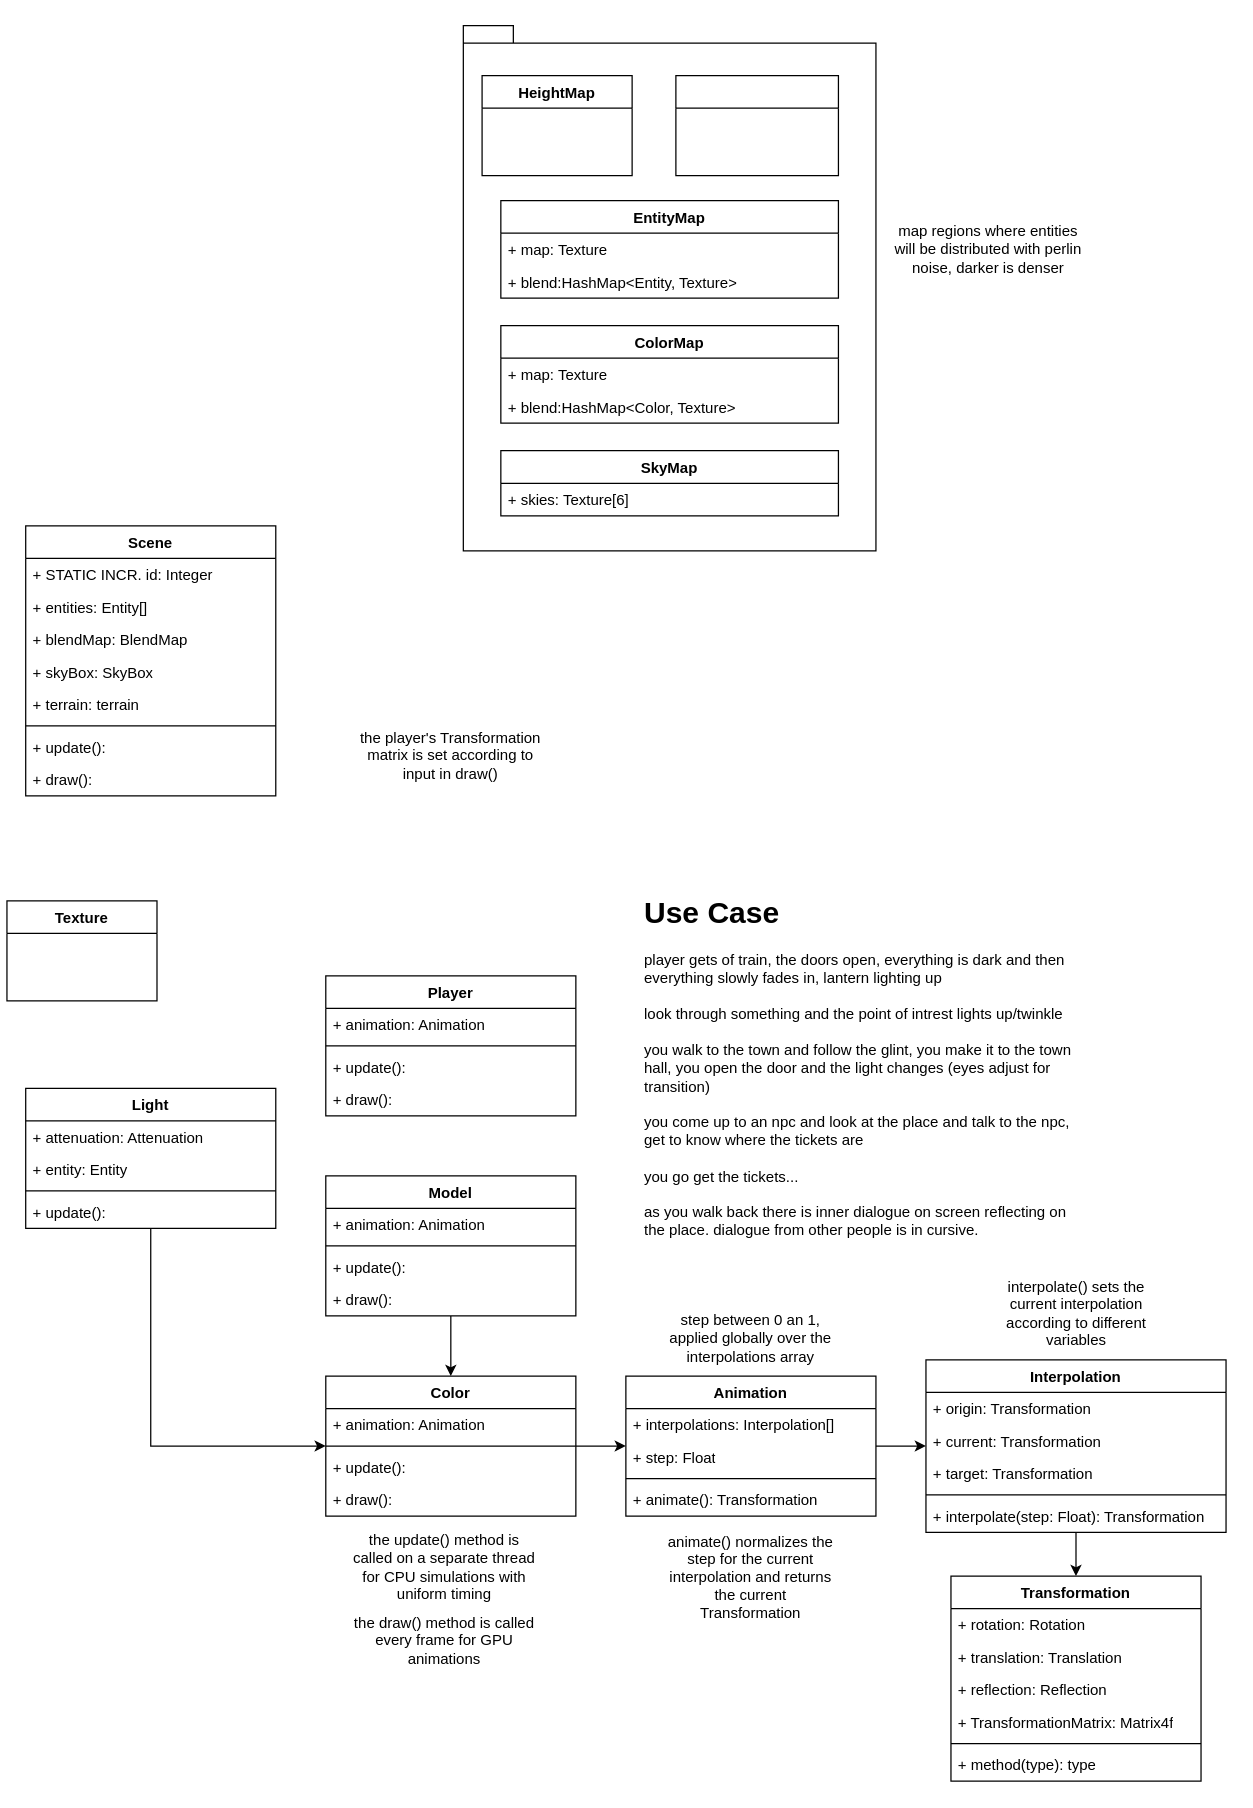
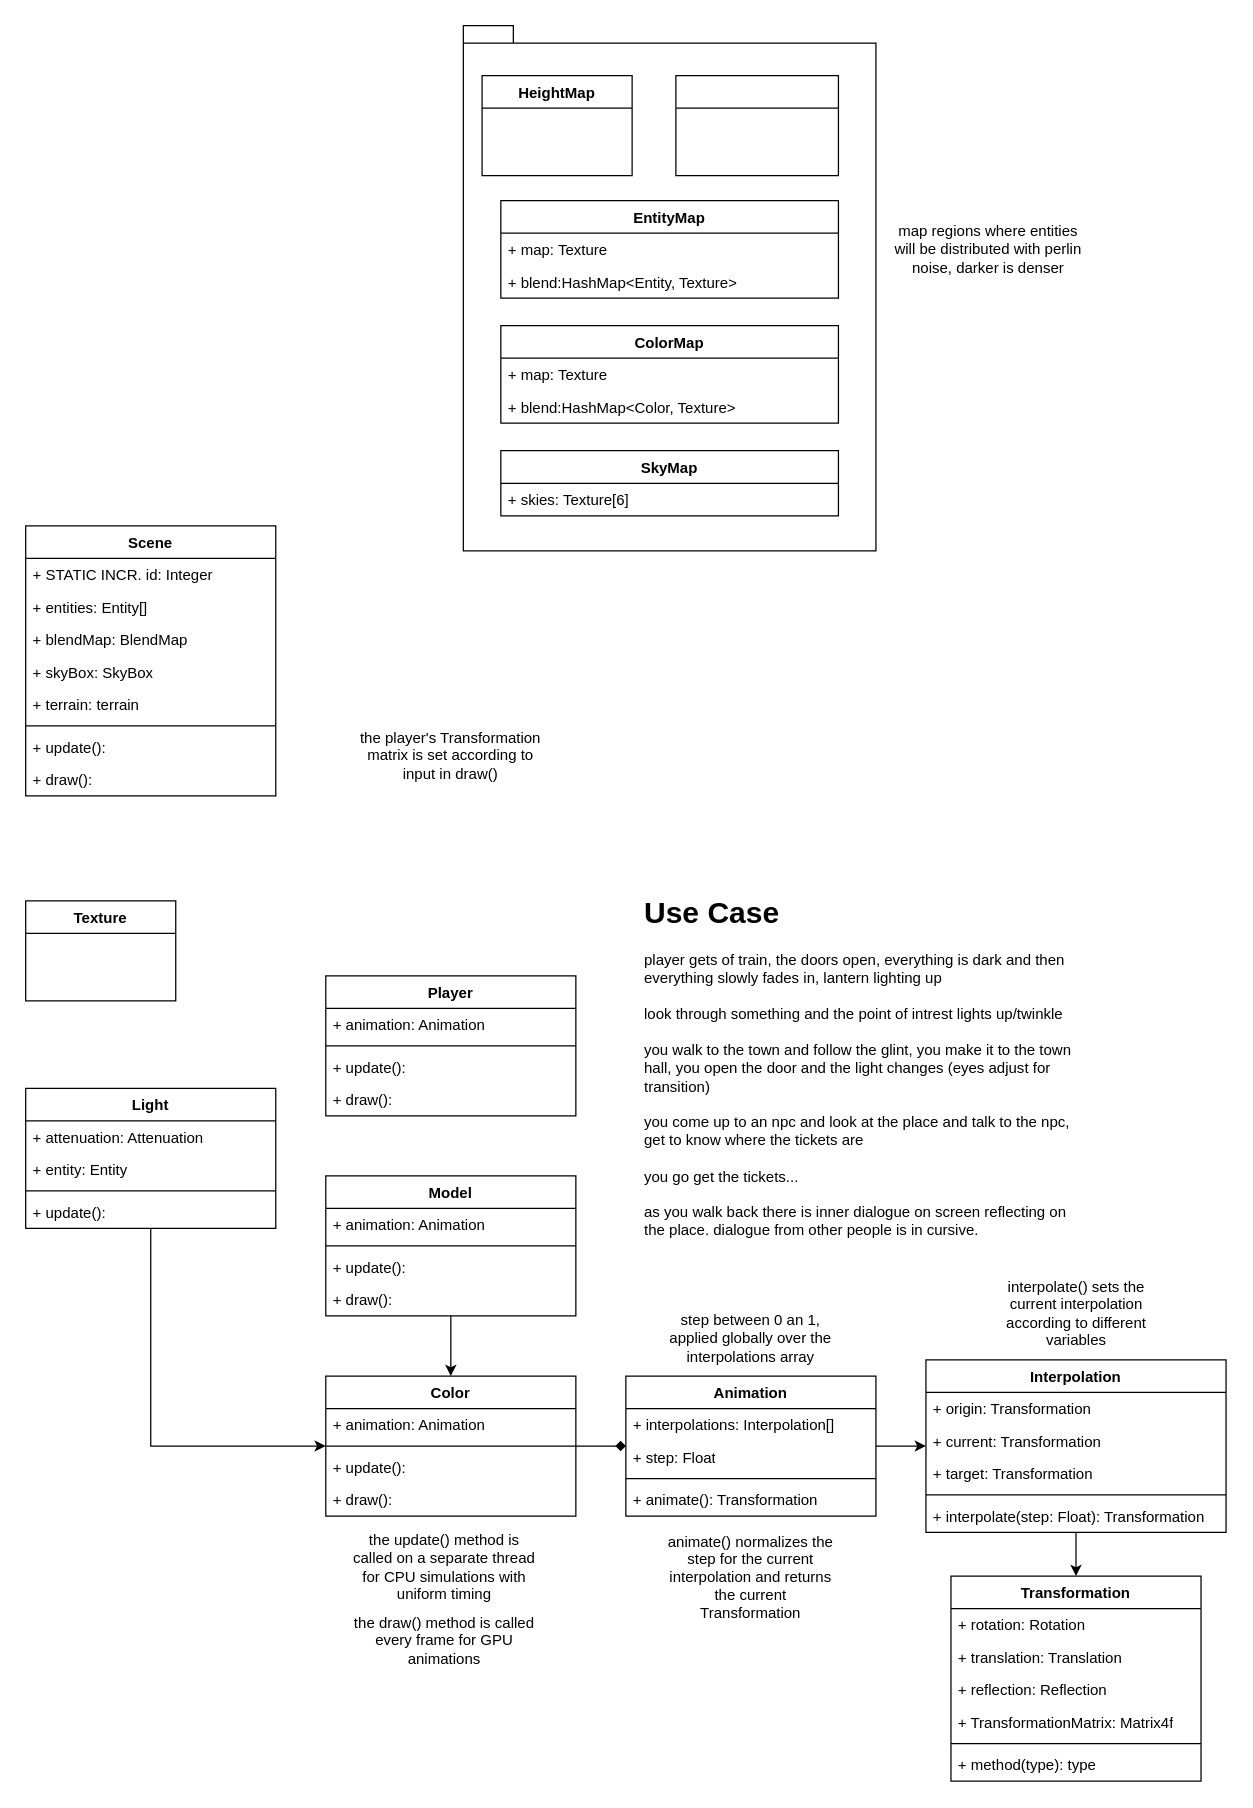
- <mxCell id="54" value="Texture" style="swimlane;fontStyle=1;align=center;verticalAlign=top;childLayout=stackLayout;horizontal=1;startSize=26;horizontalStack=0;resizeParent=1;resizeParentMax=0;resizeLast=0;collapsible=1;marginBottom=0;whiteSpace=wrap;html=1;gradientColor=none;swimlaneFillColor=none;" vertex="1" parent="1"><mxGeometry x="5" y="720" width="120" height="80" as="geometry" /></mxCell>
+ <mxCell id="54" value="Texture" style="swimlane;fontStyle=1;align=center;verticalAlign=top;childLayout=stackLayout;horizontal=1;startSize=26;horizontalStack=0;resizeParent=1;resizeParentMax=0;resizeLast=0;collapsible=1;marginBottom=0;whiteSpace=wrap;html=1;gradientColor=none;swimlaneFillColor=none;" vertex="1" parent="1"><mxGeometry x="20" y="720" width="120" height="80" as="geometry" /></mxCell>
- <mxCell id="23" style="edgeStyle=orthogonalEdgeStyle;rounded=0;orthogonalLoop=1;jettySize=auto;html=1;" parent="1" source="24" target="11" edge="1"><mxGeometry relative="1" as="geometry" /></mxCell>
+ <mxCell id="23" style="edgeStyle=orthogonalEdgeStyle;rounded=0;orthogonalLoop=1;jettySize=auto;html=1;endArrow=diamond;" parent="1" source="24" target="11" edge="1"><mxGeometry relative="1" as="geometry" /></mxCell>
